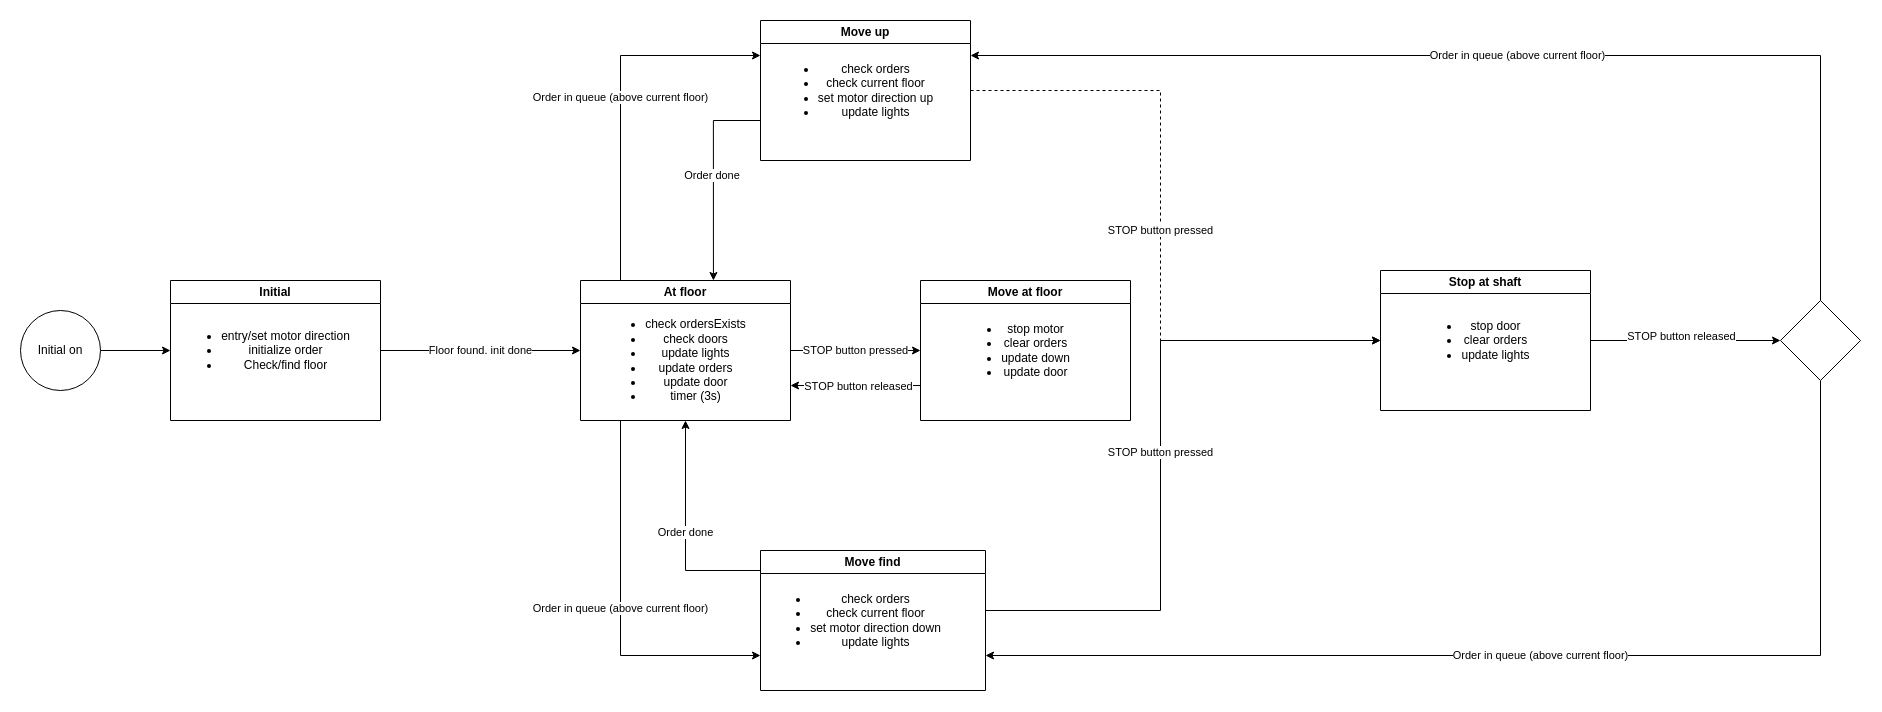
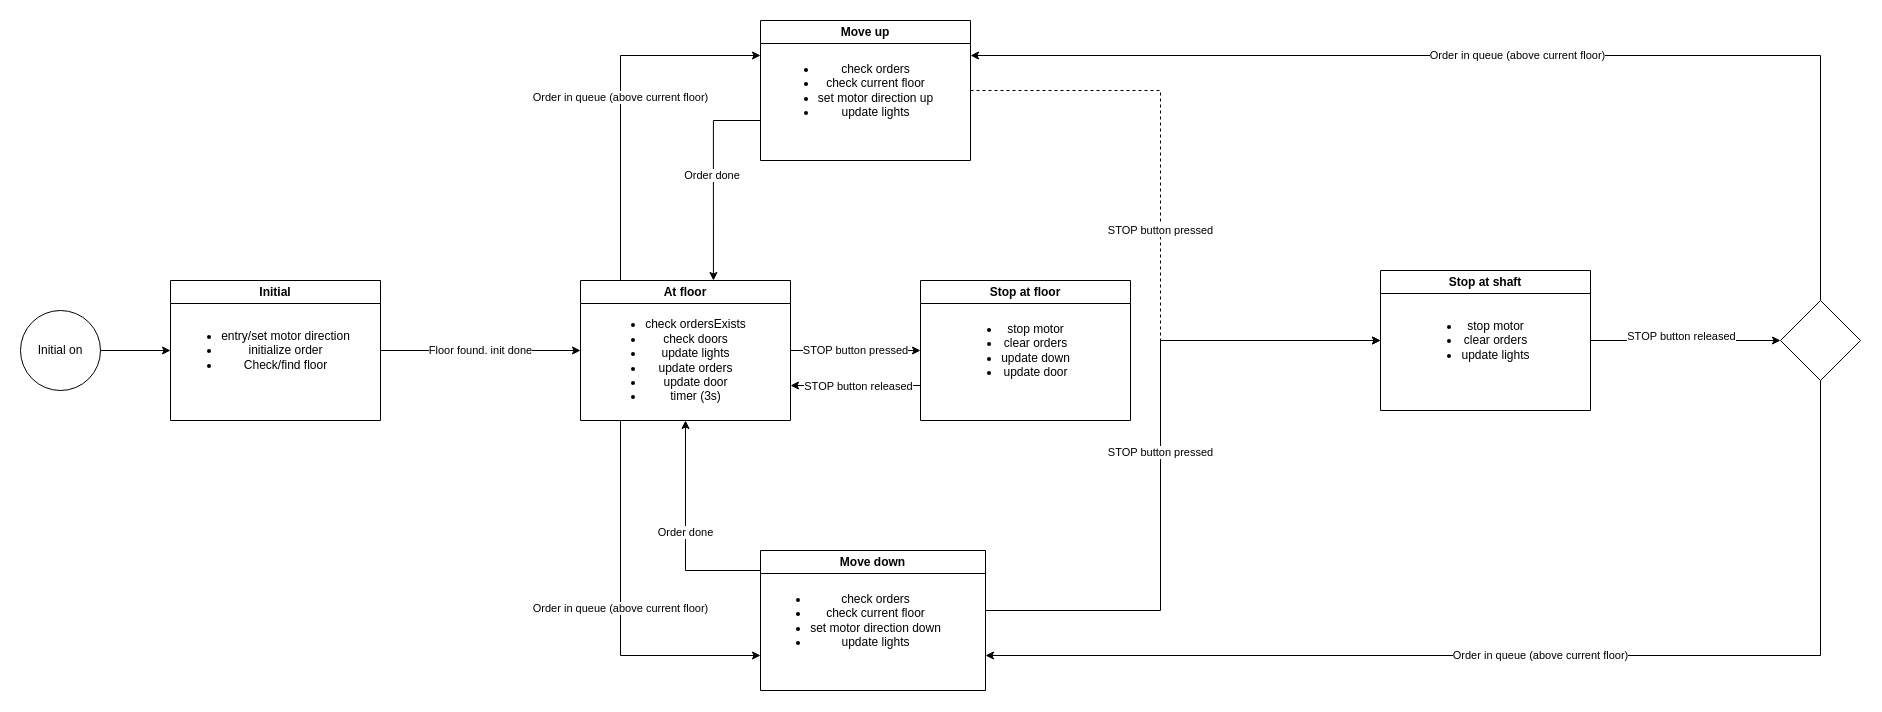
- <mxCell id="21" value="Move at floor" style="swimlane;whiteSpace=wrap;html=1;" vertex="1" parent="1"><mxGeometry x="920" y="280" width="210" height="140" as="geometry" /></mxCell>
+ <mxCell id="21" value="Stop at floor" style="swimlane;whiteSpace=wrap;html=1;" vertex="1" parent="1"><mxGeometry x="920" y="280" width="210" height="140" as="geometry" /></mxCell>
- <mxCell id="28" value="&lt;ul&gt;&lt;li&gt;stop door&lt;/li&gt;&lt;li&gt;clear orders&lt;/li&gt;&lt;li&gt;update lights&lt;/li&gt;&lt;/ul&gt;" style="text;html=1;align=center;verticalAlign=middle;resizable=1;points=[];autosize=1;strokeColor=none;fillColor=none;movable=1;rotatable=1;deletable=1;editable=1;locked=0;connectable=1;" vertex="1" parent="27"><mxGeometry x="30" y="25" width="130" height="90" as="geometry" /></mxCell>
+ <mxCell id="28" value="&lt;ul&gt;&lt;li&gt;stop motor&lt;/li&gt;&lt;li&gt;clear orders&lt;/li&gt;&lt;li&gt;update lights&lt;/li&gt;&lt;/ul&gt;" style="text;html=1;align=center;verticalAlign=middle;resizable=1;points=[];autosize=1;strokeColor=none;fillColor=none;movable=1;rotatable=1;deletable=1;editable=1;locked=0;connectable=1;" vertex="1" parent="27"><mxGeometry x="30" y="25" width="130" height="90" as="geometry" /></mxCell>
- <mxCell id="14" value="Move find" style="swimlane;whiteSpace=wrap;html=1;" vertex="1" parent="1"><mxGeometry x="760" y="550" width="225" height="140" as="geometry" /></mxCell>
+ <mxCell id="14" value="Move down" style="swimlane;whiteSpace=wrap;html=1;" vertex="1" parent="1"><mxGeometry x="760" y="550" width="225" height="140" as="geometry" /></mxCell>
